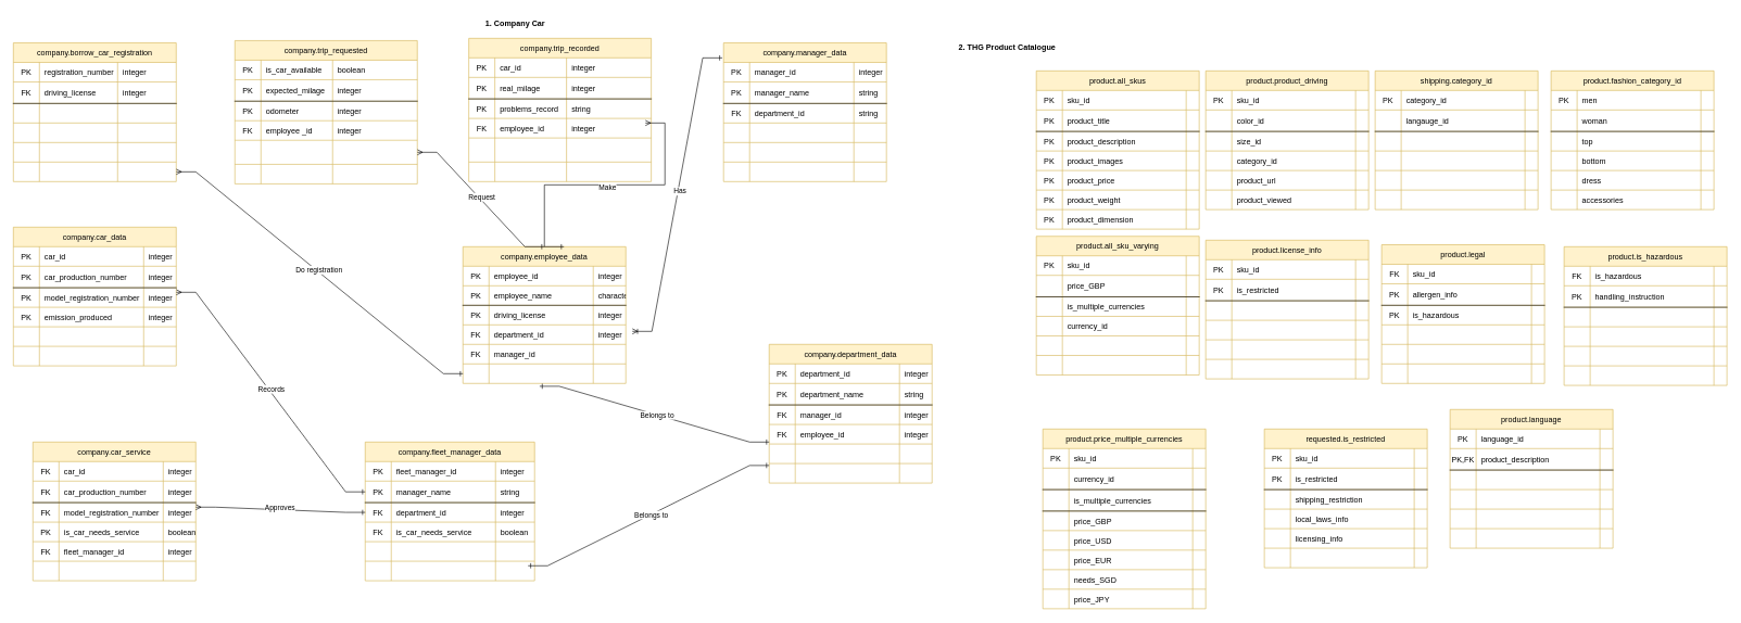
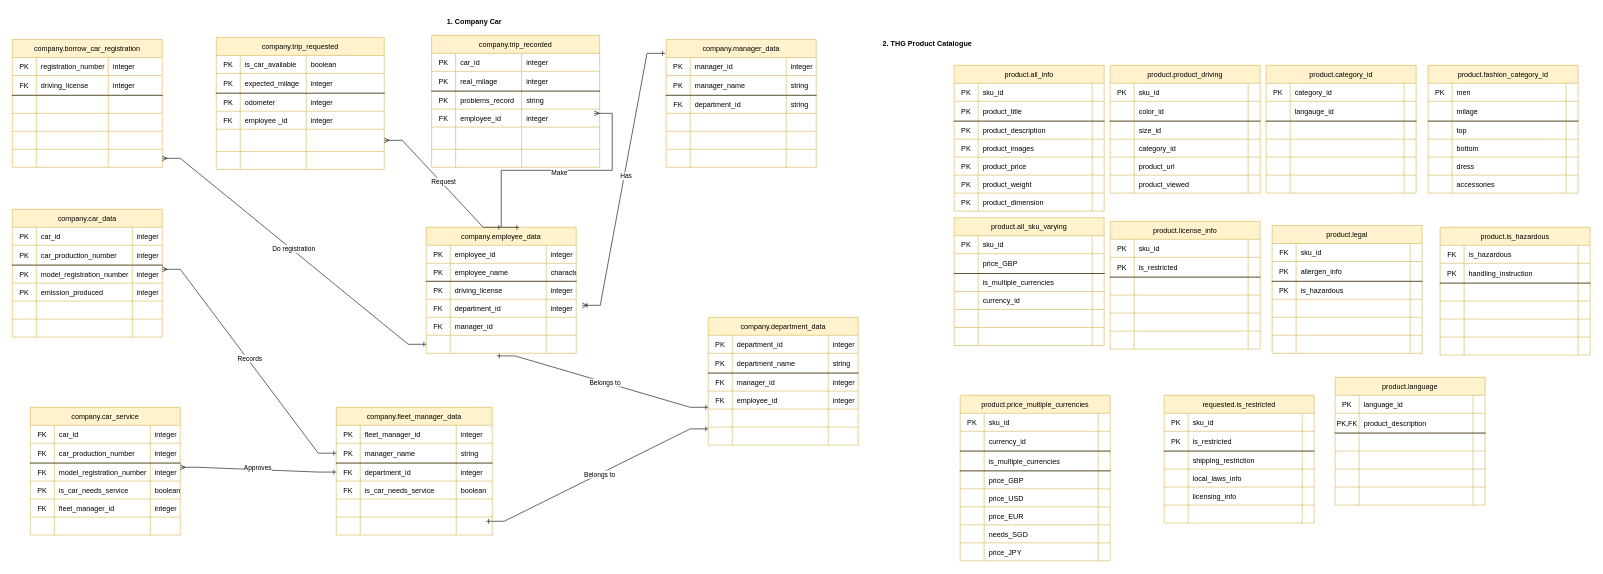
- <mxCell id="246" value="product.all_skus" style="shape=table;startSize=30;container=1;collapsible=1;childLayout=tableLayout;fixedRows=1;rowLines=1;fontStyle=0;align=center;resizeLast=1;strokeColor=#d6b656;fillColor=#fff2cc;swimlaneLine=1;columnLines=1;swimlaneHead=1;swimlaneBody=1;horizontal=1;connectable=1;allowArrows=1;dropTarget=1;editable=1;movable=1;resizable=1;rotatable=1;deletable=1;" vertex="1" parent="1"><mxGeometry x="1590" y="108" width="250" height="243" as="geometry"><mxRectangle x="90" y="60" width="60" height="30" as="alternateBounds" /></mxGeometry></mxCell>
+ <mxCell id="246" value="product.all_info" style="shape=table;startSize=30;container=1;collapsible=1;childLayout=tableLayout;fixedRows=1;rowLines=1;fontStyle=0;align=center;resizeLast=1;strokeColor=#d6b656;fillColor=#fff2cc;swimlaneLine=1;columnLines=1;swimlaneHead=1;swimlaneBody=1;horizontal=1;connectable=1;allowArrows=1;dropTarget=1;editable=1;movable=1;resizable=1;rotatable=1;deletable=1;" vertex="1" parent="1"><mxGeometry x="1590" y="108" width="250" height="243" as="geometry"><mxRectangle x="90" y="60" width="60" height="30" as="alternateBounds" /></mxGeometry></mxCell>
- <mxCell id="400" value="shipping.category_id" style="shape=table;startSize=30;container=1;collapsible=1;childLayout=tableLayout;fixedRows=1;rowLines=1;fontStyle=0;align=center;resizeLast=1;strokeColor=#d6b656;fillColor=#fff2cc;swimlaneLine=1;columnLines=1;swimlaneHead=1;swimlaneBody=1;horizontal=1;connectable=1;allowArrows=1;dropTarget=1;editable=1;movable=1;resizable=1;rotatable=1;deletable=1;" vertex="1" parent="1"><mxGeometry x="2110" y="108" width="250" height="213" as="geometry"><mxRectangle x="90" y="60" width="60" height="30" as="alternateBounds" /></mxGeometry></mxCell>
+ <mxCell id="400" value="product.category_id" style="shape=table;startSize=30;container=1;collapsible=1;childLayout=tableLayout;fixedRows=1;rowLines=1;fontStyle=0;align=center;resizeLast=1;strokeColor=#d6b656;fillColor=#fff2cc;swimlaneLine=1;columnLines=1;swimlaneHead=1;swimlaneBody=1;horizontal=1;connectable=1;allowArrows=1;dropTarget=1;editable=1;movable=1;resizable=1;rotatable=1;deletable=1;" vertex="1" parent="1"><mxGeometry x="2110" y="108" width="250" height="213" as="geometry"><mxRectangle x="90" y="60" width="60" height="30" as="alternateBounds" /></mxGeometry></mxCell>
- <mxCell id="307" value="woman" style="shape=partialRectangle;connectable=0;fillColor=none;top=0;left=0;bottom=0;right=0;align=left;spacingLeft=6;fontStyle=0;overflow=hidden;strokeColor=inherit;" vertex="1" parent="305"><mxGeometry x="40" width="190" height="33" as="geometry"><mxRectangle width="190" height="33" as="alternateBounds" /></mxGeometry></mxCell>
+ <mxCell id="307" value="milage" style="shape=partialRectangle;connectable=0;fillColor=none;top=0;left=0;bottom=0;right=0;align=left;spacingLeft=6;fontStyle=0;overflow=hidden;strokeColor=inherit;" vertex="1" parent="305"><mxGeometry x="40" width="190" height="33" as="geometry"><mxRectangle width="190" height="33" as="alternateBounds" /></mxGeometry></mxCell>
